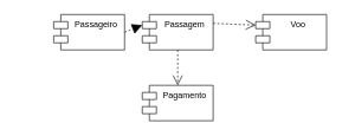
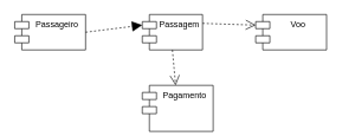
- <mxCell id="2" value="Passageiro" style="shape=module;align=left;spacingLeft=20;align=center;verticalAlign=top;whiteSpace=wrap;html=1;" vertex="1" parent="1"><mxGeometry x="75" y="20" width="100" height="50" as="geometry" /></mxCell>
+ <mxCell id="2" value="Passageiro" style="shape=module;align=left;spacingLeft=20;align=center;verticalAlign=top;whiteSpace=wrap;html=1;" vertex="1" parent="1"><mxGeometry x="20" y="20" width="100" height="50" as="geometry" /></mxCell>
- <mxCell id="5" value="Passagem&lt;div&gt;&lt;br&gt;&lt;/div&gt;" style="shape=module;align=left;spacingLeft=20;align=center;verticalAlign=top;whiteSpace=wrap;html=1;" vertex="1" parent="1"><mxGeometry x="200" y="20" width="100" height="50" as="geometry" /></mxCell>
+ <mxCell id="5" value="Passagem&lt;div&gt;&lt;br&gt;&lt;/div&gt;" style="shape=module;align=left;spacingLeft=20;align=center;verticalAlign=top;whiteSpace=wrap;html=1;" vertex="1" parent="1"><mxGeometry x="200" y="20" width="85" height="50" as="geometry" /></mxCell>
- <mxCell id="4" value="Pagamento" style="shape=module;align=left;spacingLeft=20;align=center;verticalAlign=top;whiteSpace=wrap;html=1;" vertex="1" parent="1"><mxGeometry x="200" y="120" width="100" height="50" as="geometry" /></mxCell>
+ <mxCell id="4" value="Pagamento" style="shape=module;align=left;spacingLeft=20;align=center;verticalAlign=top;whiteSpace=wrap;html=1;" vertex="1" parent="1"><mxGeometry x="200" y="120" width="100" height="65" as="geometry" /></mxCell>
